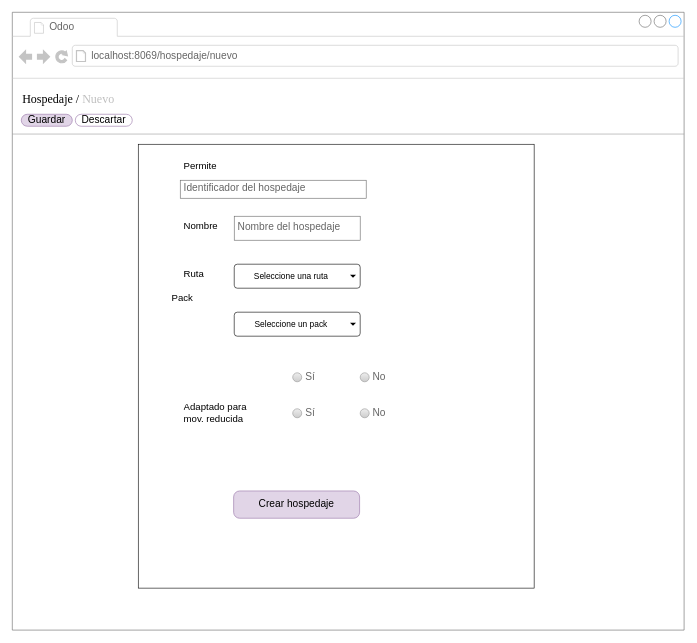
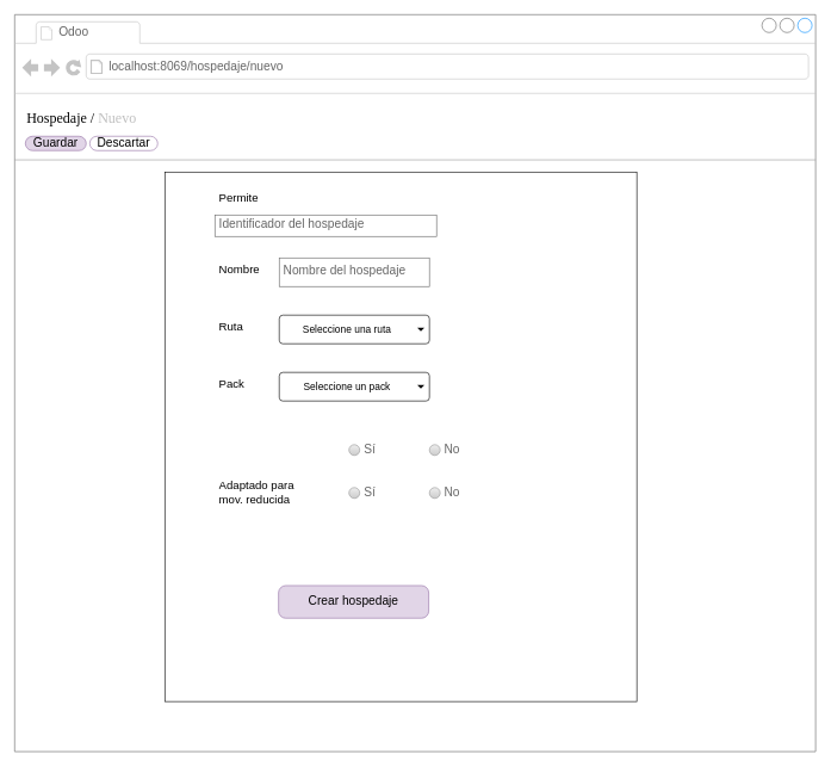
- <mxCell id="16" value="&lt;font style=&quot;font-size: 16px;&quot;&gt;Pack&lt;/font&gt;" style="text;strokeColor=none;fillColor=none;align=left;verticalAlign=top;spacingLeft=4;spacingRight=4;overflow=hidden;rotatable=0;points=[[0,0.5],[1,0.5]];portConstraint=eastwest;whiteSpace=wrap;html=1;" parent="2" vertex="1"><mxGeometry x="260" y="460" width="90" height="26" as="geometry" /></mxCell>
+ <mxCell id="16" value="&lt;font style=&quot;font-size: 16px;&quot;&gt;Pack&lt;/font&gt;" style="text;strokeColor=none;fillColor=none;align=left;verticalAlign=top;spacingLeft=4;spacingRight=4;overflow=hidden;rotatable=0;points=[[0,0.5],[1,0.5]];portConstraint=eastwest;whiteSpace=wrap;html=1;" parent="2" vertex="1"><mxGeometry x="280" y="500" width="90" height="26" as="geometry" /></mxCell>
